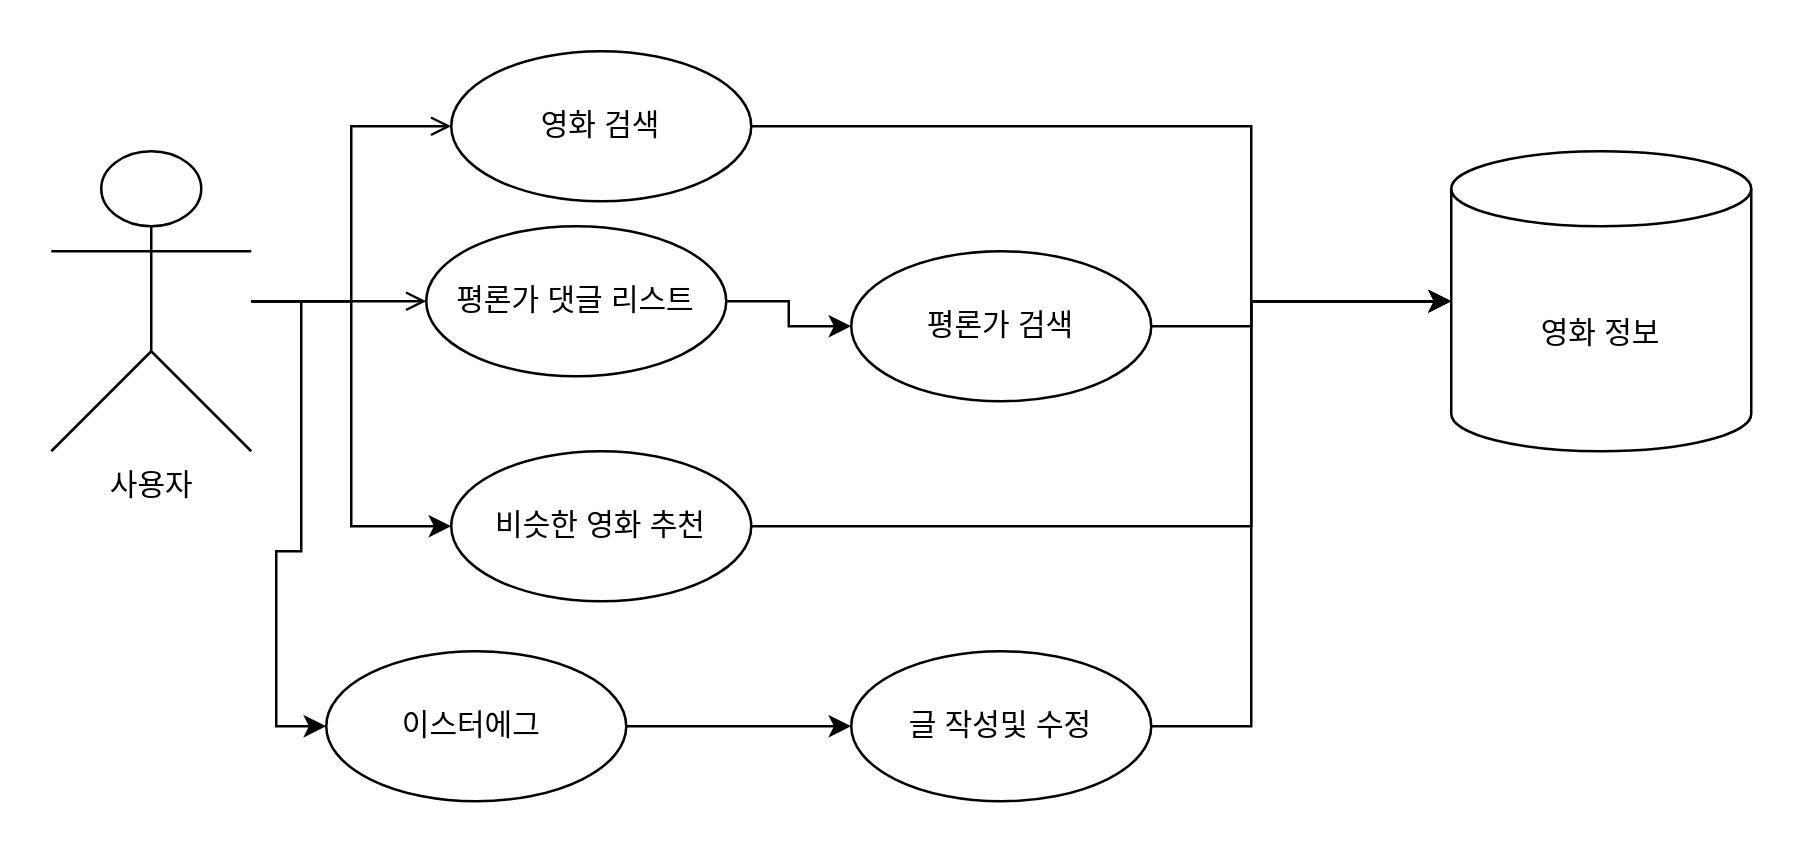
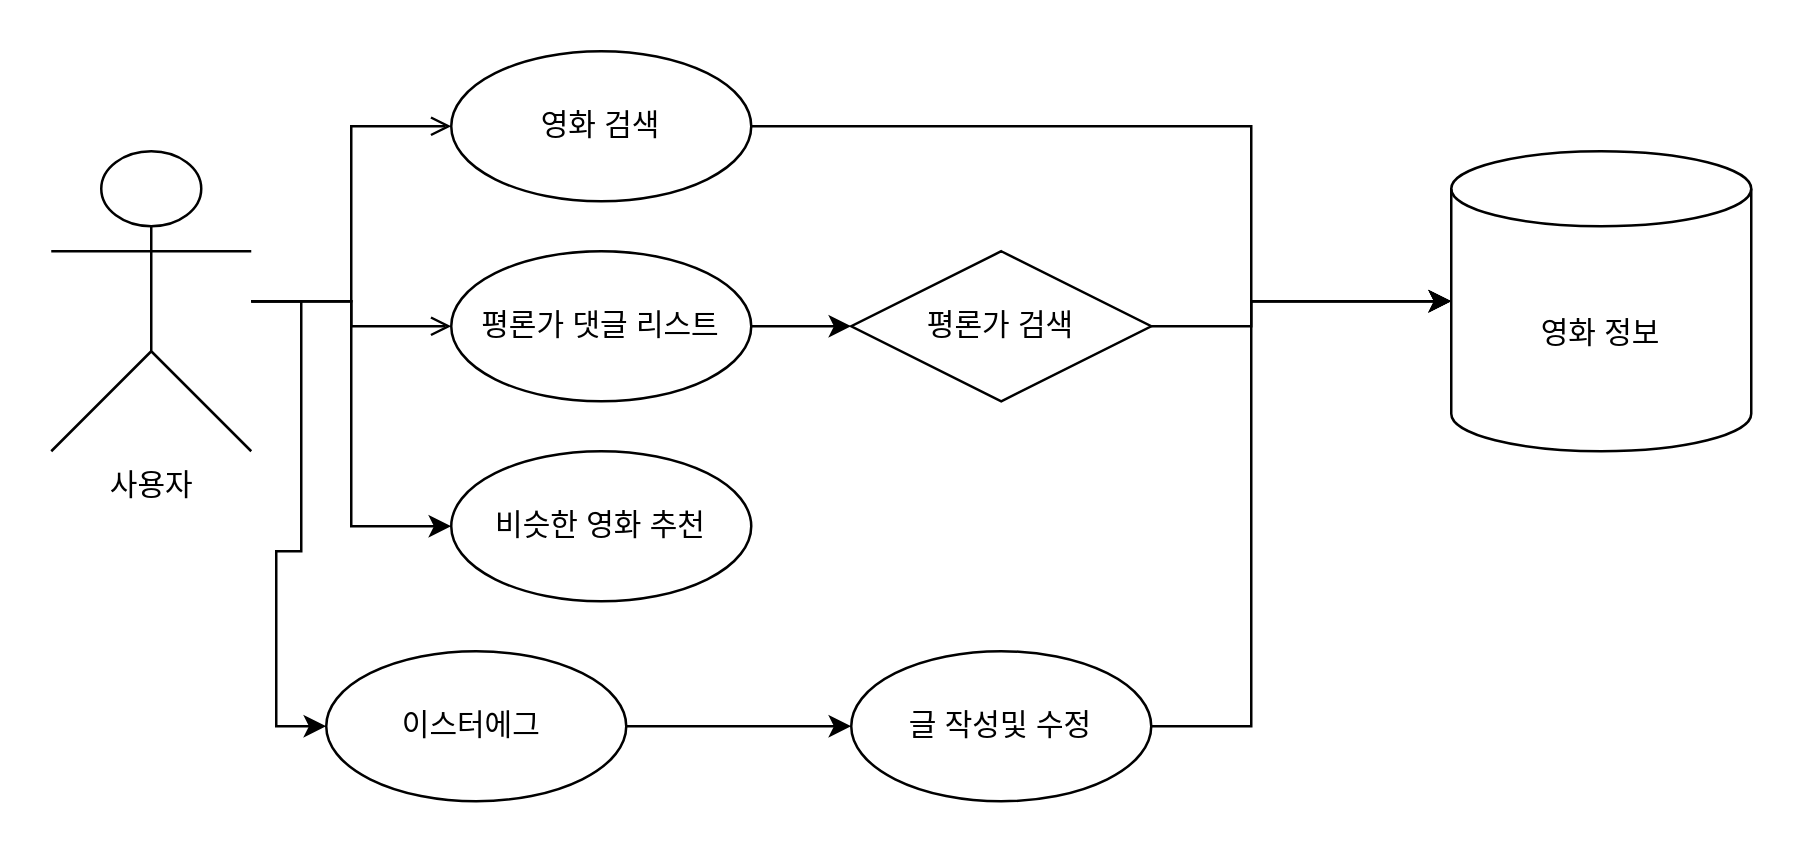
- <mxCell id="11" value="평론가 댓글 리스트" style="ellipse;whiteSpace=wrap;html=1;" vertex="1" parent="1"><mxGeometry x="170" y="90" width="120" height="60" as="geometry" /></mxCell>
+ <mxCell id="11" value="평론가 댓글 리스트" style="ellipse;whiteSpace=wrap;html=1;" vertex="1" parent="1"><mxGeometry x="180" y="100" width="120" height="60" as="geometry" /></mxCell>
- <mxCell id="15" value="평론가 검색" style="ellipse;whiteSpace=wrap;html=1;" vertex="1" parent="1"><mxGeometry x="340" y="100" width="120" height="60" as="geometry" /></mxCell>
+ <mxCell id="15" value="평론가 검색" style="rhombus;whiteSpace=wrap;html=1;" vertex="1" parent="1"><mxGeometry x="340" y="100" width="120" height="60" as="geometry" /></mxCell>
- <mxCell id="12" style="edgeStyle=orthogonalEdgeStyle;rounded=0;orthogonalLoop=1;jettySize=auto;html=1;entryX=0;entryY=0.5;entryDx=0;entryDy=0;entryPerimeter=0;" edge="1" parent="1" source="13" target="9"><mxGeometry relative="1" as="geometry"><Array as="points"><mxPoint x="500" y="210" /><mxPoint x="500" y="120" /></Array></mxGeometry></mxCell>
